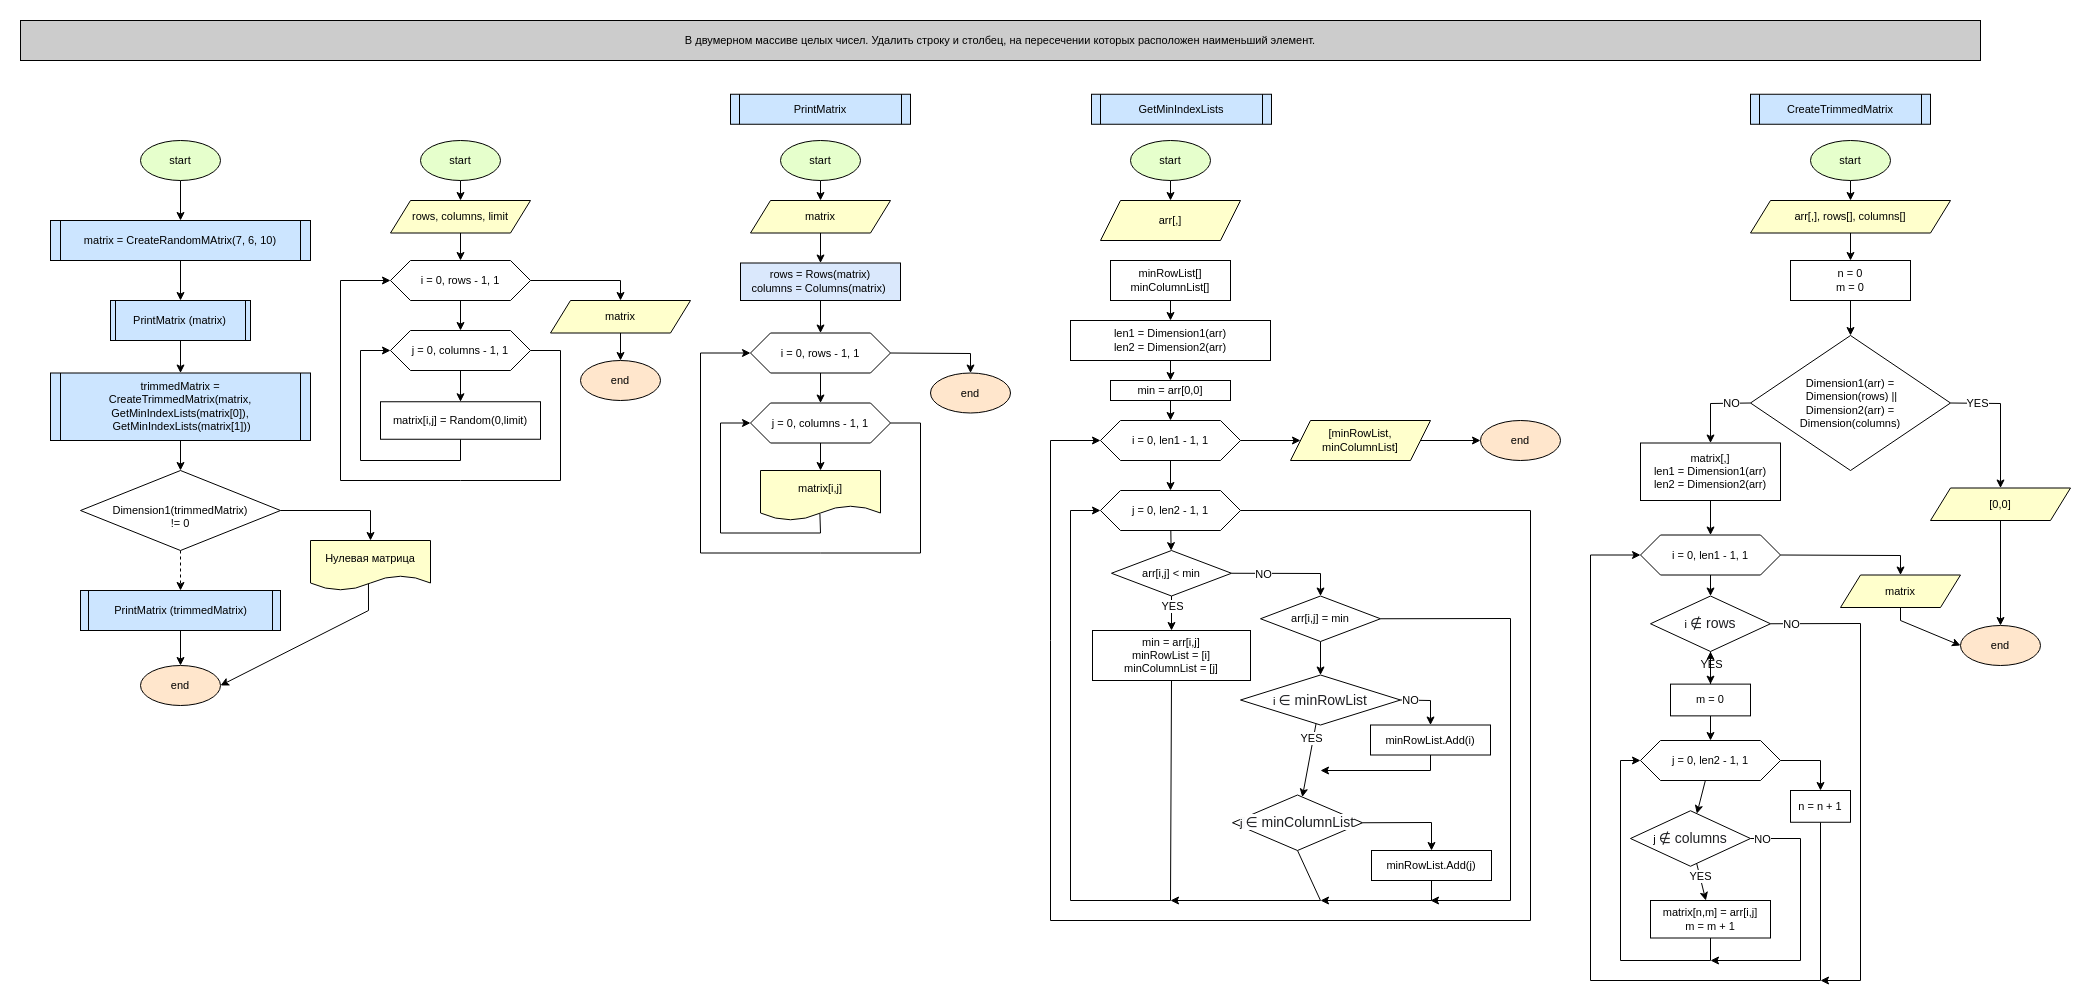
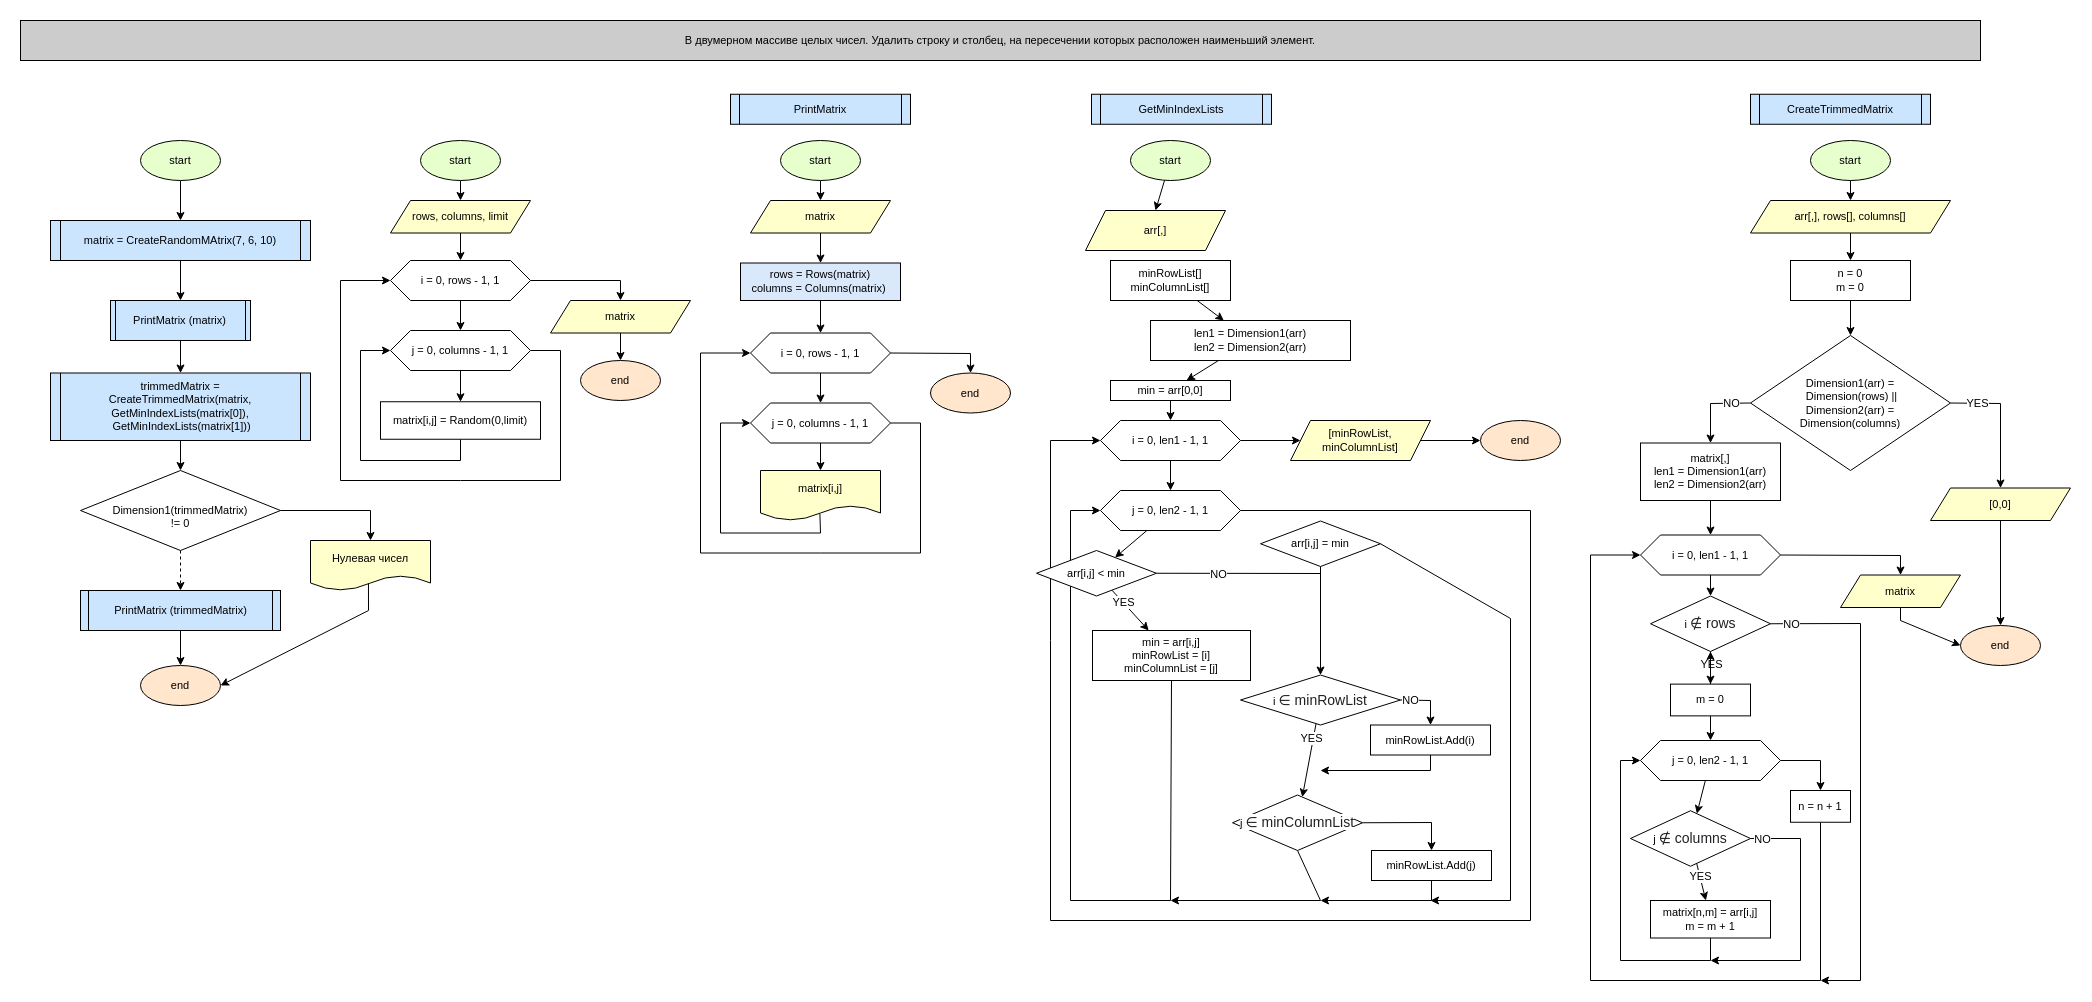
- <mxCell id="54" value="arr[,]" style="shape=parallelogram;perimeter=parallelogramPerimeter;whiteSpace=wrap;html=1;fixedSize=1;fontSize=11;fillColor=#FFFFCC;rounded=0;strokeColor=#000000;fontColor=#000000;labelBackgroundColor=none;endArrow=classic;" vertex="1" parent="1"><mxGeometry x="1100" y="200" width="140" height="40" as="geometry" /></mxCell>
+ <mxCell id="54" value="arr[,]" style="shape=parallelogram;perimeter=parallelogramPerimeter;whiteSpace=wrap;html=1;fixedSize=1;fontSize=11;fillColor=#FFFFCC;rounded=0;strokeColor=#000000;fontColor=#000000;labelBackgroundColor=none;endArrow=classic;" vertex="1" parent="1"><mxGeometry x="1085" y="210" width="140" height="40" as="geometry" /></mxCell>
- <mxCell id="66" value="len1 = Dimension1(arr)&lt;br&gt;len2 = Dimension2(arr)" style="whiteSpace=wrap;html=1;fillColor=#FFFFFF;rounded=0;fontSize=11;strokeColor=#000000;fontColor=#000000;labelBackgroundColor=none;endArrow=classic;" vertex="1" parent="1"><mxGeometry x="1070" y="320" width="200" height="40" as="geometry" /></mxCell>
+ <mxCell id="66" value="len1 = Dimension1(arr)&lt;br&gt;len2 = Dimension2(arr)" style="whiteSpace=wrap;html=1;fillColor=#FFFFFF;rounded=0;fontSize=11;strokeColor=#000000;fontColor=#000000;labelBackgroundColor=none;endArrow=classic;" vertex="1" parent="1"><mxGeometry x="1150" y="320" width="200" height="40" as="geometry" /></mxCell>
- <mxCell id="49" value="Нулевая матрица" style="shape=document;whiteSpace=wrap;html=1;boundedLbl=1;fillColor=#FFFFCC;fontSize=11;strokeColor=#000000;fontColor=#000000;rounded=0;labelBackgroundColor=none;endArrow=classic;" vertex="1" parent="1"><mxGeometry x="310" y="540" width="120" height="50" as="geometry" /></mxCell>
+ <mxCell id="49" value="Нулевая чисел" style="shape=document;whiteSpace=wrap;html=1;boundedLbl=1;fillColor=#FFFFCC;fontSize=11;strokeColor=#000000;fontColor=#000000;rounded=0;labelBackgroundColor=none;endArrow=classic;" vertex="1" parent="1"><mxGeometry x="310" y="540" width="120" height="50" as="geometry" /></mxCell>
- <mxCell id="73" value="arr[i,j] &amp;lt; min" style="rhombus;whiteSpace=wrap;html=1;rounded=0;fontSize=11;fillColor=#FFFFFF;strokeColor=#000000;fontColor=#000000;labelBackgroundColor=none;endArrow=classic;" vertex="1" parent="1"><mxGeometry x="1111" y="550" width="120" height="45.5" as="geometry" /></mxCell>
+ <mxCell id="73" value="arr[i,j] &amp;lt; min" style="rhombus;whiteSpace=wrap;html=1;rounded=0;fontSize=11;fillColor=#FFFFFF;strokeColor=#000000;fontColor=#000000;labelBackgroundColor=none;endArrow=classic;" vertex="1" parent="1"><mxGeometry x="1036" y="550" width="120" height="45.5" as="geometry" /></mxCell>
- <mxCell id="77" value="arr[i,j] = min" style="rhombus;whiteSpace=wrap;html=1;rounded=0;fontSize=11;fillColor=#FFFFFF;strokeColor=#000000;fontColor=#000000;labelBackgroundColor=none;endArrow=classic;" vertex="1" parent="1"><mxGeometry x="1260" y="595.5" width="120" height="45.5" as="geometry" /></mxCell>
+ <mxCell id="77" value="arr[i,j] = min" style="rhombus;whiteSpace=wrap;html=1;rounded=0;fontSize=11;fillColor=#FFFFFF;strokeColor=#000000;fontColor=#000000;labelBackgroundColor=none;endArrow=classic;" vertex="1" parent="1"><mxGeometry x="1260" y="520.5" width="120" height="45.5" as="geometry" /></mxCell>
